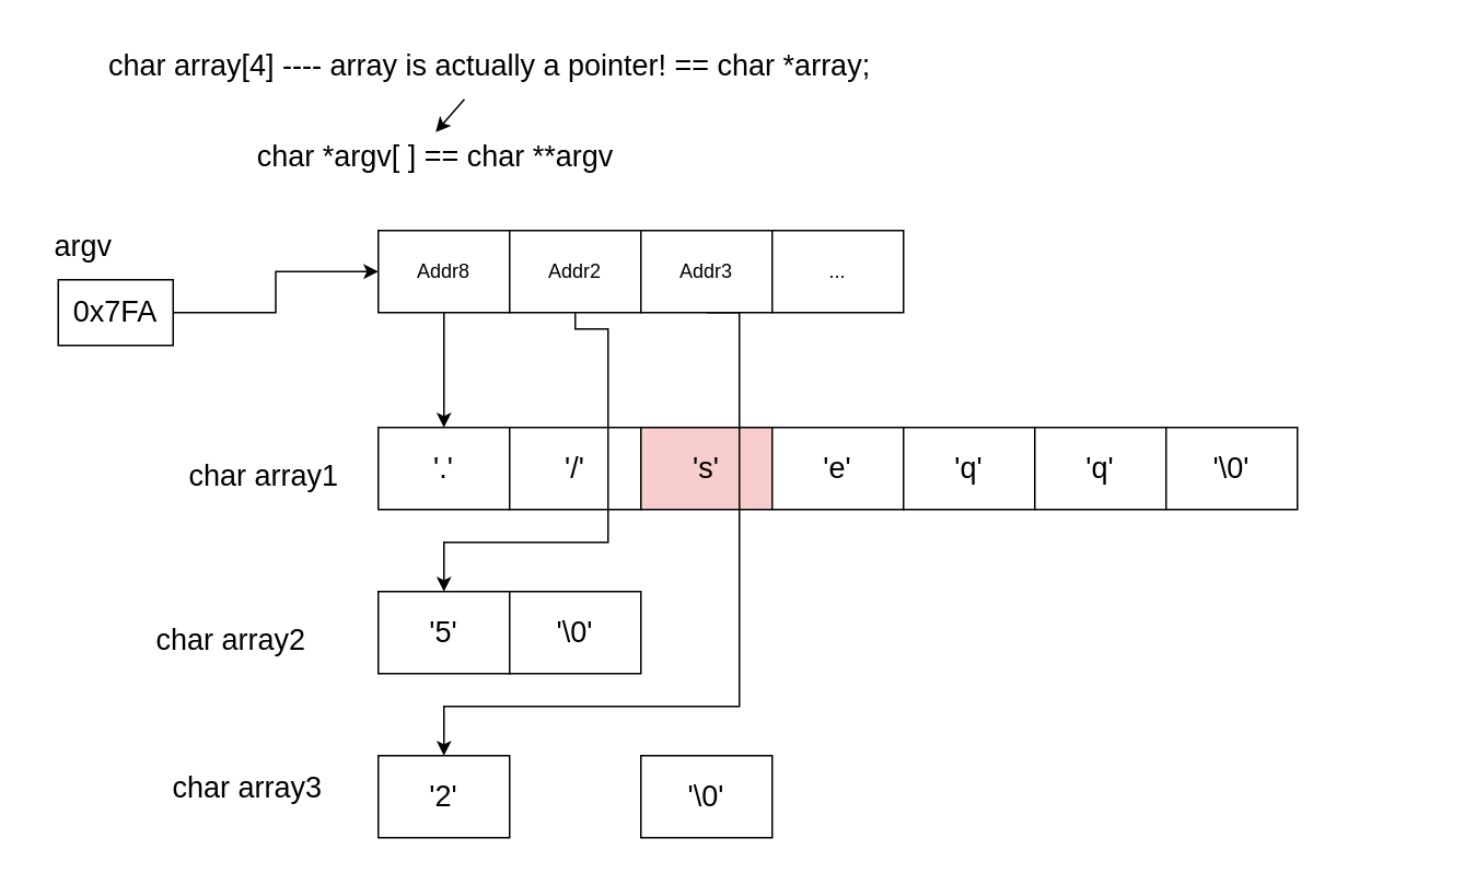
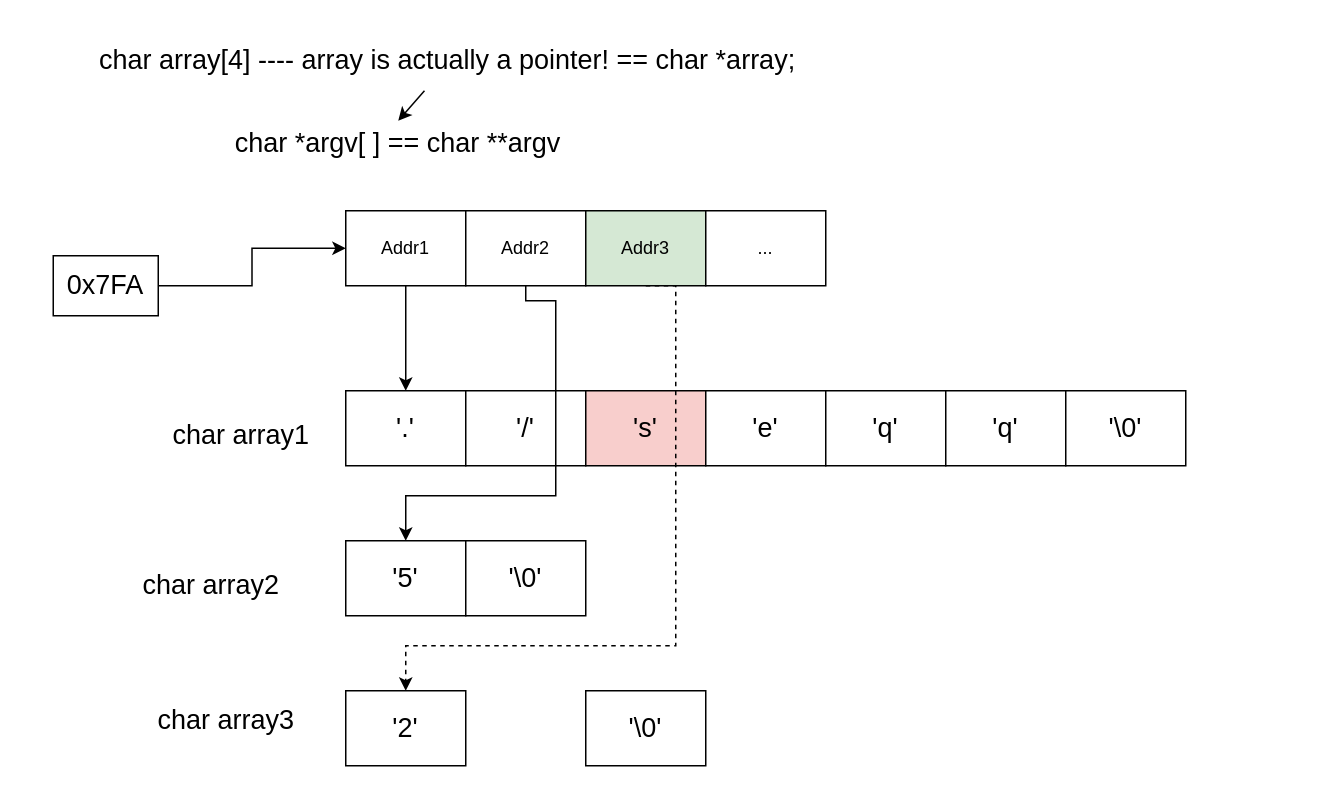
- <mxCell id="22" value="argv" style="text;html=1;align=center;verticalAlign=middle;resizable=0;points=[];autosize=1;strokeColor=none;fillColor=none;fontSize=18;" vertex="1" parent="1"><mxGeometry x="20" y="130" width="60" height="40" as="geometry" /></mxCell>
- <mxCell id="3" value="Addr8" style="rounded=0;whiteSpace=wrap;html=1;" vertex="1" parent="2"><mxGeometry width="80" height="50" as="geometry" /></mxCell>
+ <mxCell id="3" value="Addr1" style="rounded=0;whiteSpace=wrap;html=1;" vertex="1" parent="2"><mxGeometry width="80" height="50" as="geometry" /></mxCell>
- <mxCell id="5" value="Addr3" style="rounded=0;whiteSpace=wrap;html=1;" vertex="1" parent="2"><mxGeometry x="160" width="80" height="50" as="geometry" /></mxCell>
+ <mxCell id="5" value="Addr3" style="rounded=0;whiteSpace=wrap;html=1;fillColor=#d5e8d4;" vertex="1" parent="2"><mxGeometry x="160" width="80" height="50" as="geometry" /></mxCell>
- <mxCell id="20" style="edgeStyle=orthogonalEdgeStyle;rounded=0;orthogonalLoop=1;jettySize=auto;html=1;exitX=0.5;exitY=1;exitDx=0;exitDy=0;" edge="1" parent="1" source="5" target="17"><mxGeometry relative="1" as="geometry"><Array as="points"><mxPoint x="450" y="190" /><mxPoint x="450" y="430" /><mxPoint x="270" y="430" /></Array></mxGeometry></mxCell>
+ <mxCell id="20" style="edgeStyle=orthogonalEdgeStyle;rounded=0;orthogonalLoop=1;jettySize=auto;html=1;exitX=0.5;exitY=1;exitDx=0;exitDy=0;dashed=1;" edge="1" parent="1" source="5" target="17"><mxGeometry relative="1" as="geometry"><Array as="points"><mxPoint x="450" y="190" /><mxPoint x="450" y="430" /><mxPoint x="270" y="430" /></Array></mxGeometry></mxCell>
